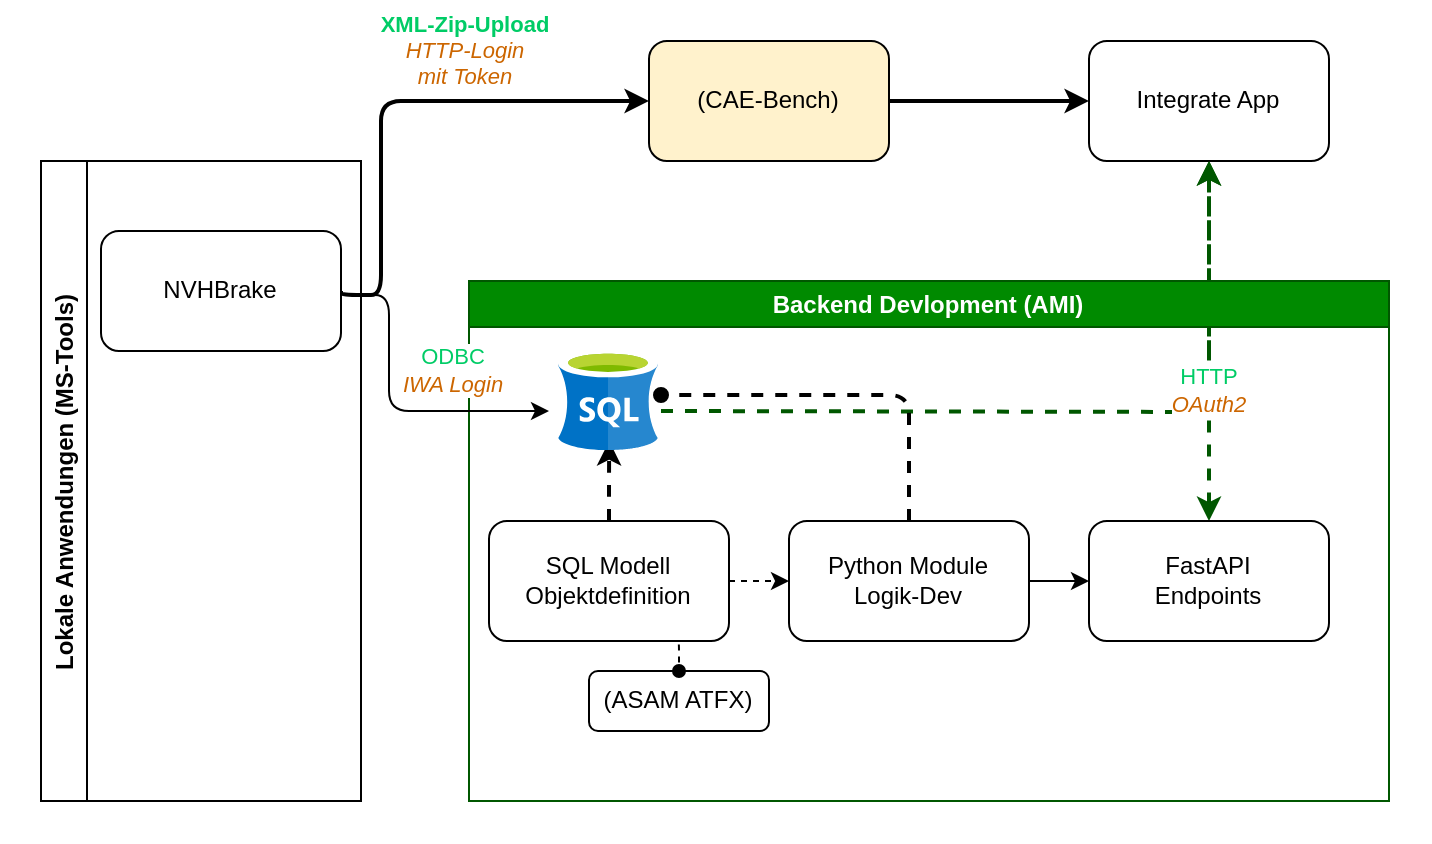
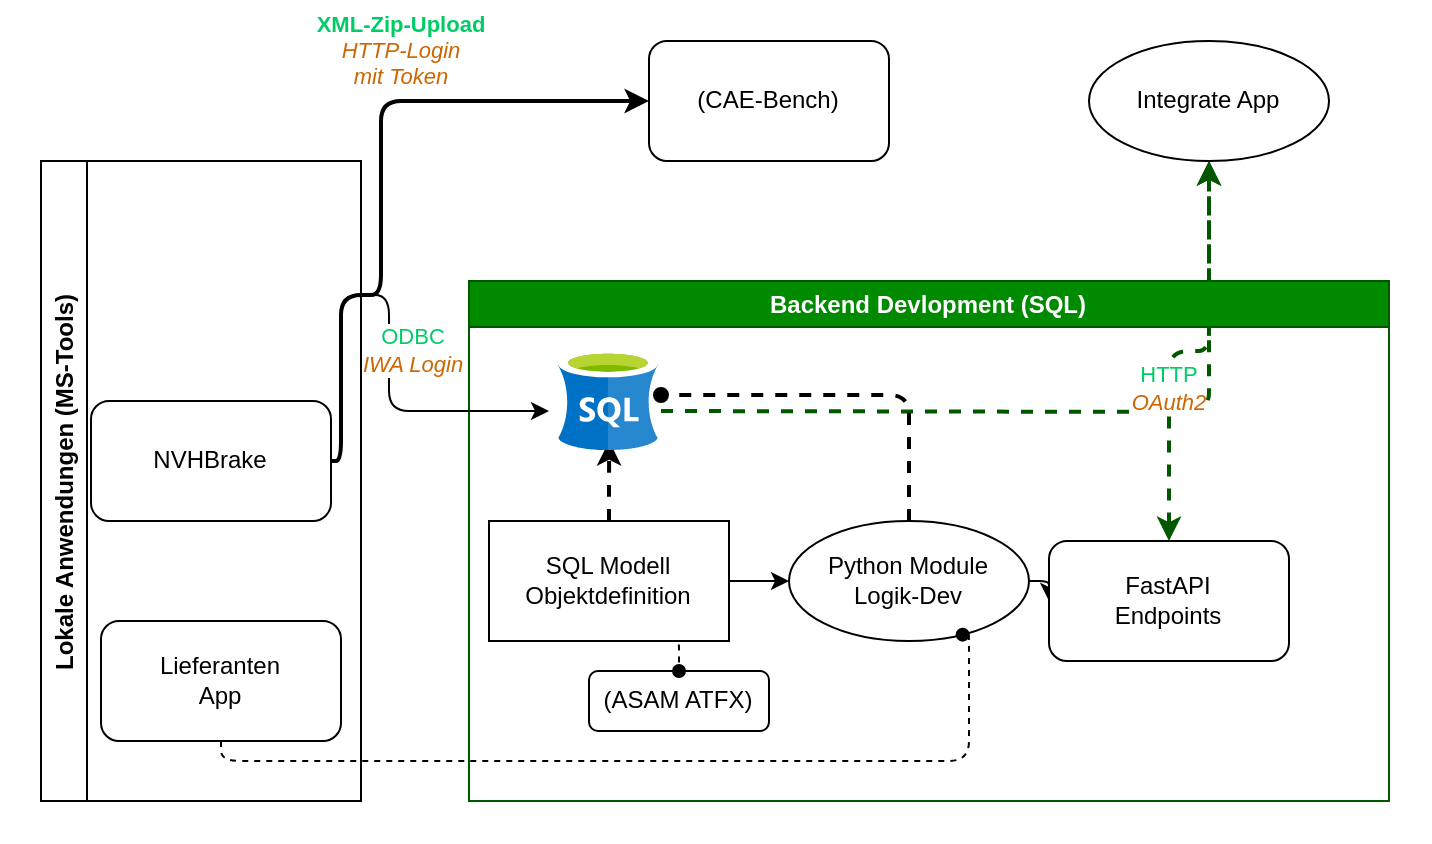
- <mxCell id="5" value="(CAE-Bench)" style="rounded=1;whiteSpace=wrap;html=1;fillColor=#fff2cc;" parent="1" vertex="1"><mxGeometry x="324" y="20" width="120" height="60" as="geometry" /></mxCell>
+ <mxCell id="5" value="(CAE-Bench)" style="rounded=1;whiteSpace=wrap;html=1;" parent="1" vertex="1"><mxGeometry x="324" y="20" width="120" height="60" as="geometry" /></mxCell>
- <mxCell id="4" style="edgeStyle=orthogonalEdgeStyle;html=1;entryX=0;entryY=0.5;entryDx=0;entryDy=0;strokeWidth=2;" parent="1" source="5" target="6" edge="1"><mxGeometry relative="1" as="geometry" /></mxCell>
- <mxCell id="6" value="Integrate App" style="rounded=1;whiteSpace=wrap;html=1;" parent="1" vertex="1"><mxGeometry x="544" y="20" width="120" height="60" as="geometry" /></mxCell>
+ <mxCell id="6" value="Integrate App" style="ellipse;whiteSpace=wrap;html=1;" parent="1" vertex="1"><mxGeometry x="544" y="20" width="120" height="60" as="geometry" /></mxCell>
- <mxCell id="23" value="NVHBrake" style="rounded=1;whiteSpace=wrap;html=1;" parent="1" vertex="1"><mxGeometry x="50" y="115" width="120" height="60" as="geometry" /></mxCell>
+ <mxCell id="23" value="NVHBrake" style="rounded=1;whiteSpace=wrap;html=1;" parent="1" vertex="1"><mxGeometry x="45" y="200" width="120" height="60" as="geometry" /></mxCell>
- <mxCell id="8" value="Backend Devlopment (AMI)" style="swimlane;fillColor=#008a00;fontColor=#ffffff;strokeColor=#005700;" parent="1" vertex="1"><mxGeometry x="234" y="140" width="460" height="260" as="geometry" /></mxCell>
+ <mxCell id="8" value="Backend Devlopment (SQL)" style="swimlane;fillColor=#008a00;fontColor=#ffffff;strokeColor=#005700;" parent="1" vertex="1"><mxGeometry x="234" y="140" width="460" height="260" as="geometry" /></mxCell>
- <mxCell id="15" value="SQL Modell&lt;br&gt;Objektdefinition" style="rounded=1;whiteSpace=wrap;html=1;" parent="8" vertex="1"><mxGeometry x="10" y="120" width="120" height="60" as="geometry" /></mxCell>
+ <mxCell id="15" value="SQL Modell&lt;br&gt;Objektdefinition" style="whiteSpace=wrap;html=1;rounded=0;" parent="8" vertex="1"><mxGeometry x="10" y="120" width="120" height="60" as="geometry" /></mxCell>
- <mxCell id="9" style="edgeStyle=orthogonalEdgeStyle;html=1;entryX=0;entryY=0.5;entryDx=0;entryDy=0;exitX=1;exitY=0.5;exitDx=0;exitDy=0;dashed=1;" parent="8" source="15" target="17" edge="1"><mxGeometry relative="1" as="geometry"><mxPoint x="130" y="130" as="sourcePoint" /><mxPoint x="160" y="130" as="targetPoint" /></mxGeometry></mxCell>
+ <mxCell id="9" style="edgeStyle=orthogonalEdgeStyle;html=1;entryX=0;entryY=0.5;entryDx=0;entryDy=0;exitX=1;exitY=0.5;exitDx=0;exitDy=0;" parent="8" source="15" target="17" edge="1"><mxGeometry relative="1" as="geometry"><mxPoint x="130" y="130" as="sourcePoint" /><mxPoint x="160" y="130" as="targetPoint" /></mxGeometry></mxCell>
- <mxCell id="17" value="Python Module&lt;br&gt;Logik-Dev" style="rounded=1;whiteSpace=wrap;html=1;" parent="8" vertex="1"><mxGeometry x="160" y="120" width="120" height="60" as="geometry" /></mxCell>
+ <mxCell id="17" value="Python Module&lt;br&gt;Logik-Dev" style="ellipse;whiteSpace=wrap;html=1;" parent="8" vertex="1"><mxGeometry x="160" y="120" width="120" height="60" as="geometry" /></mxCell>
- <mxCell id="13" value="FastAPI&lt;br&gt;Endpoints" style="rounded=1;whiteSpace=wrap;html=1;" parent="8" vertex="1"><mxGeometry x="310" y="120" width="120" height="60" as="geometry" /></mxCell>
+ <mxCell id="13" value="FastAPI&lt;br&gt;Endpoints" style="rounded=1;whiteSpace=wrap;html=1;" parent="8" vertex="1"><mxGeometry x="290" y="130" width="120" height="60" as="geometry" /></mxCell>
+ <mxCell id="22" value="Lieferanten&lt;br&gt;App" style="rounded=1;whiteSpace=wrap;html=1;" parent="1" vertex="1"><mxGeometry x="50" y="310" width="120" height="60" as="geometry" /></mxCell>
+ <mxCell id="19" style="edgeStyle=orthogonalEdgeStyle;html=1;dashed=1;endArrow=oval;endFill=1;strokeWidth=1;entryX=0.75;entryY=1;entryDx=0;entryDy=0;" parent="1" source="22" target="17" edge="1"><mxGeometry relative="1" as="geometry"><mxPoint x="744" y="360" as="sourcePoint" /><Array as="points"><mxPoint x="110" y="380" /><mxPoint x="484" y="380" /></Array></mxGeometry></mxCell>
